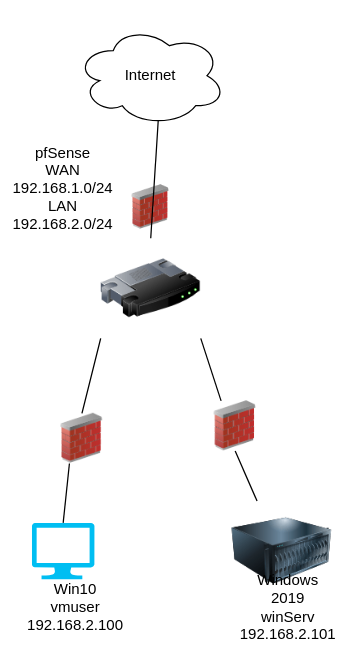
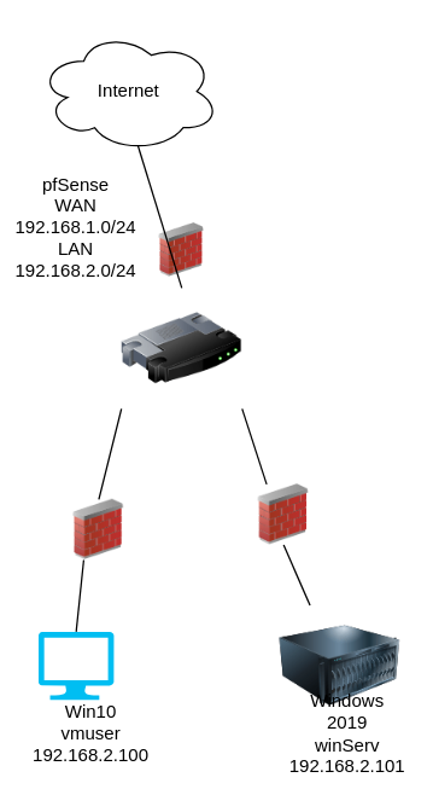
- <mxCell id="15" value="Internet&lt;br&gt;" style="ellipse;shape=cloud;whiteSpace=wrap;html=1;" vertex="1" parent="1"><mxGeometry x="60" y="20" width="120" height="80" as="geometry" /></mxCell>
+ <mxCell id="15" value="Internet&lt;br&gt;" style="ellipse;shape=cloud;whiteSpace=wrap;html=1;" vertex="1" parent="1"><mxGeometry x="25" y="20" width="120" height="80" as="geometry" /></mxCell>
